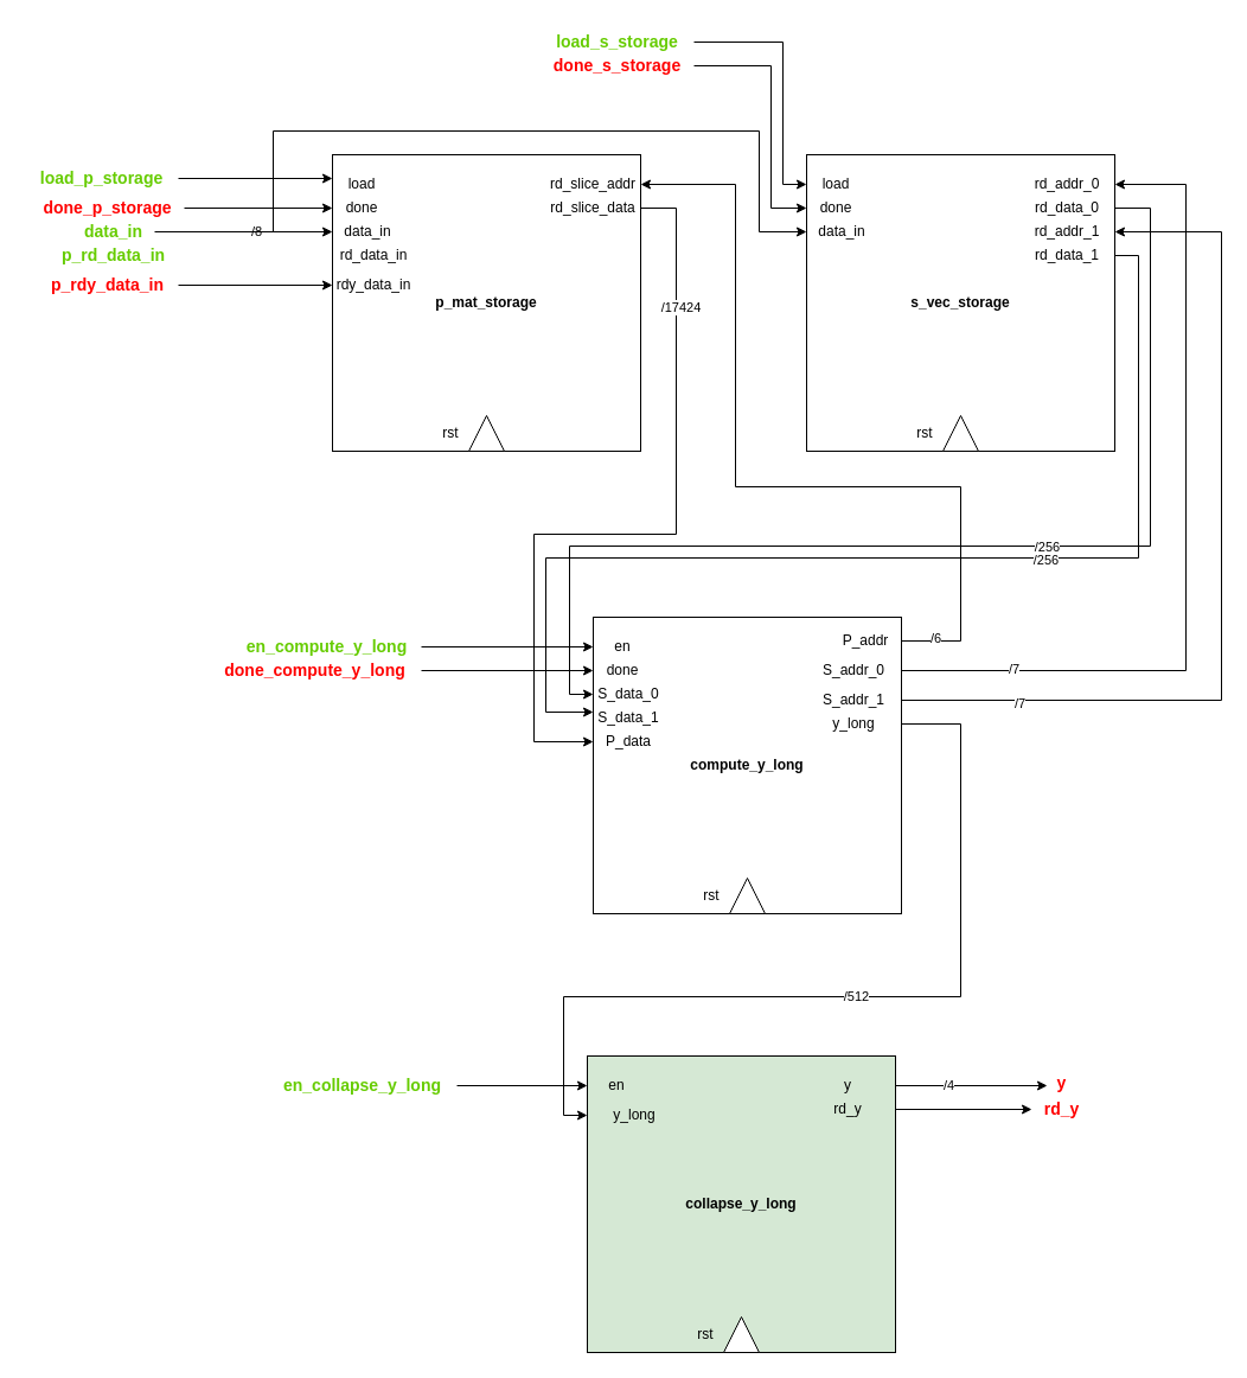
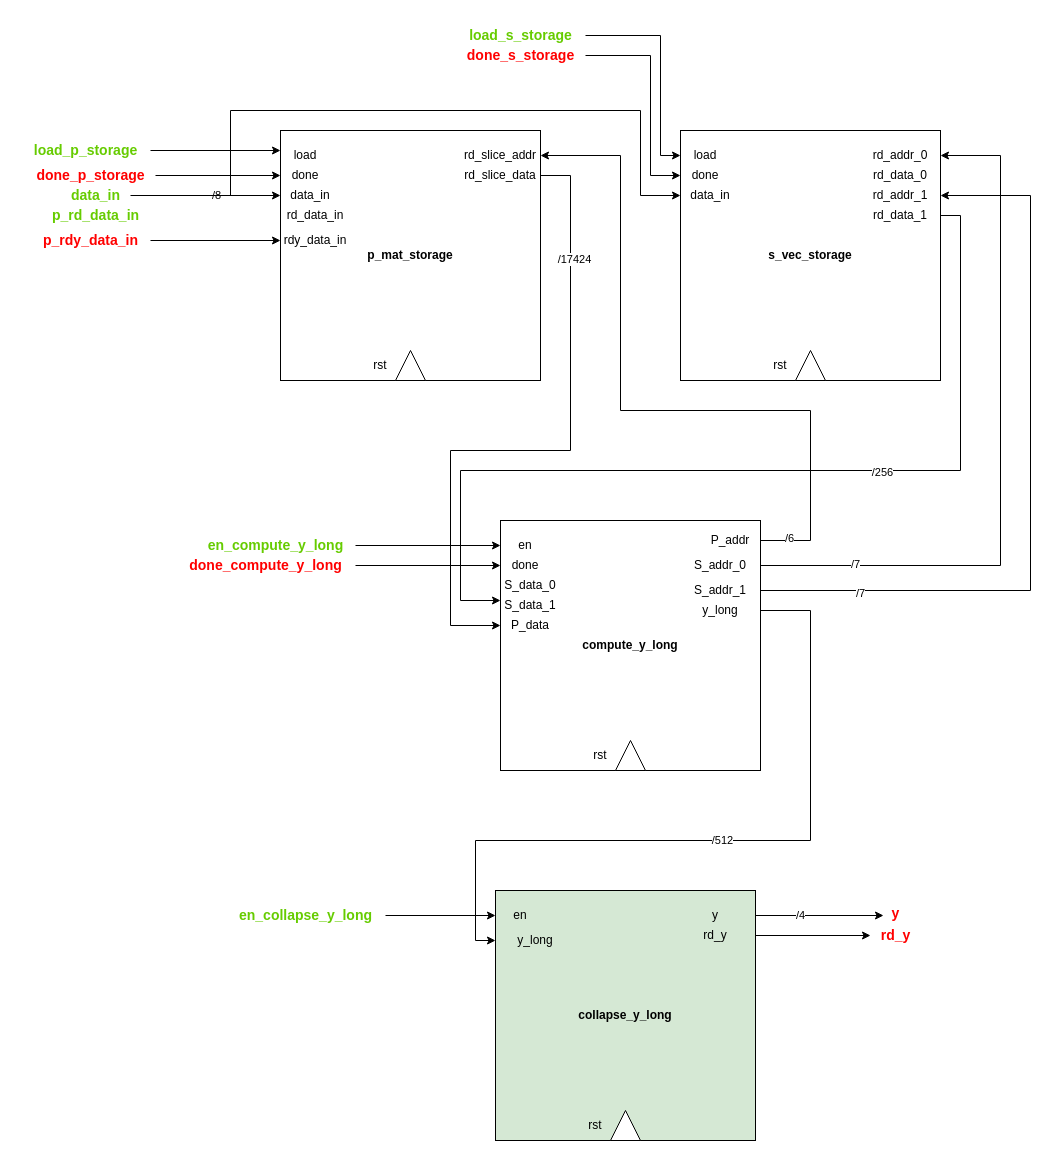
- <mxCell id="21" style="edgeStyle=orthogonalEdgeStyle;rounded=0;orthogonalLoop=1;jettySize=auto;html=1;entryX=0;entryY=0.5;entryDx=0;entryDy=0;" parent="1" source="23" target="33" edge="1"><mxGeometry relative="1" as="geometry"><Array as="points"><mxPoint x="970" y="175" /><mxPoint x="970" y="460" /><mxPoint x="480" y="460" /><mxPoint x="480" y="585" /></Array></mxGeometry></mxCell>
- <mxCell id="22" value="/256" style="edgeLabel;html=1;align=center;verticalAlign=middle;resizable=0;points=[];" parent="21" vertex="1" connectable="0"><mxGeometry x="-0.152" relative="1" as="geometry"><mxPoint as="offset" /></mxGeometry></mxCell>
